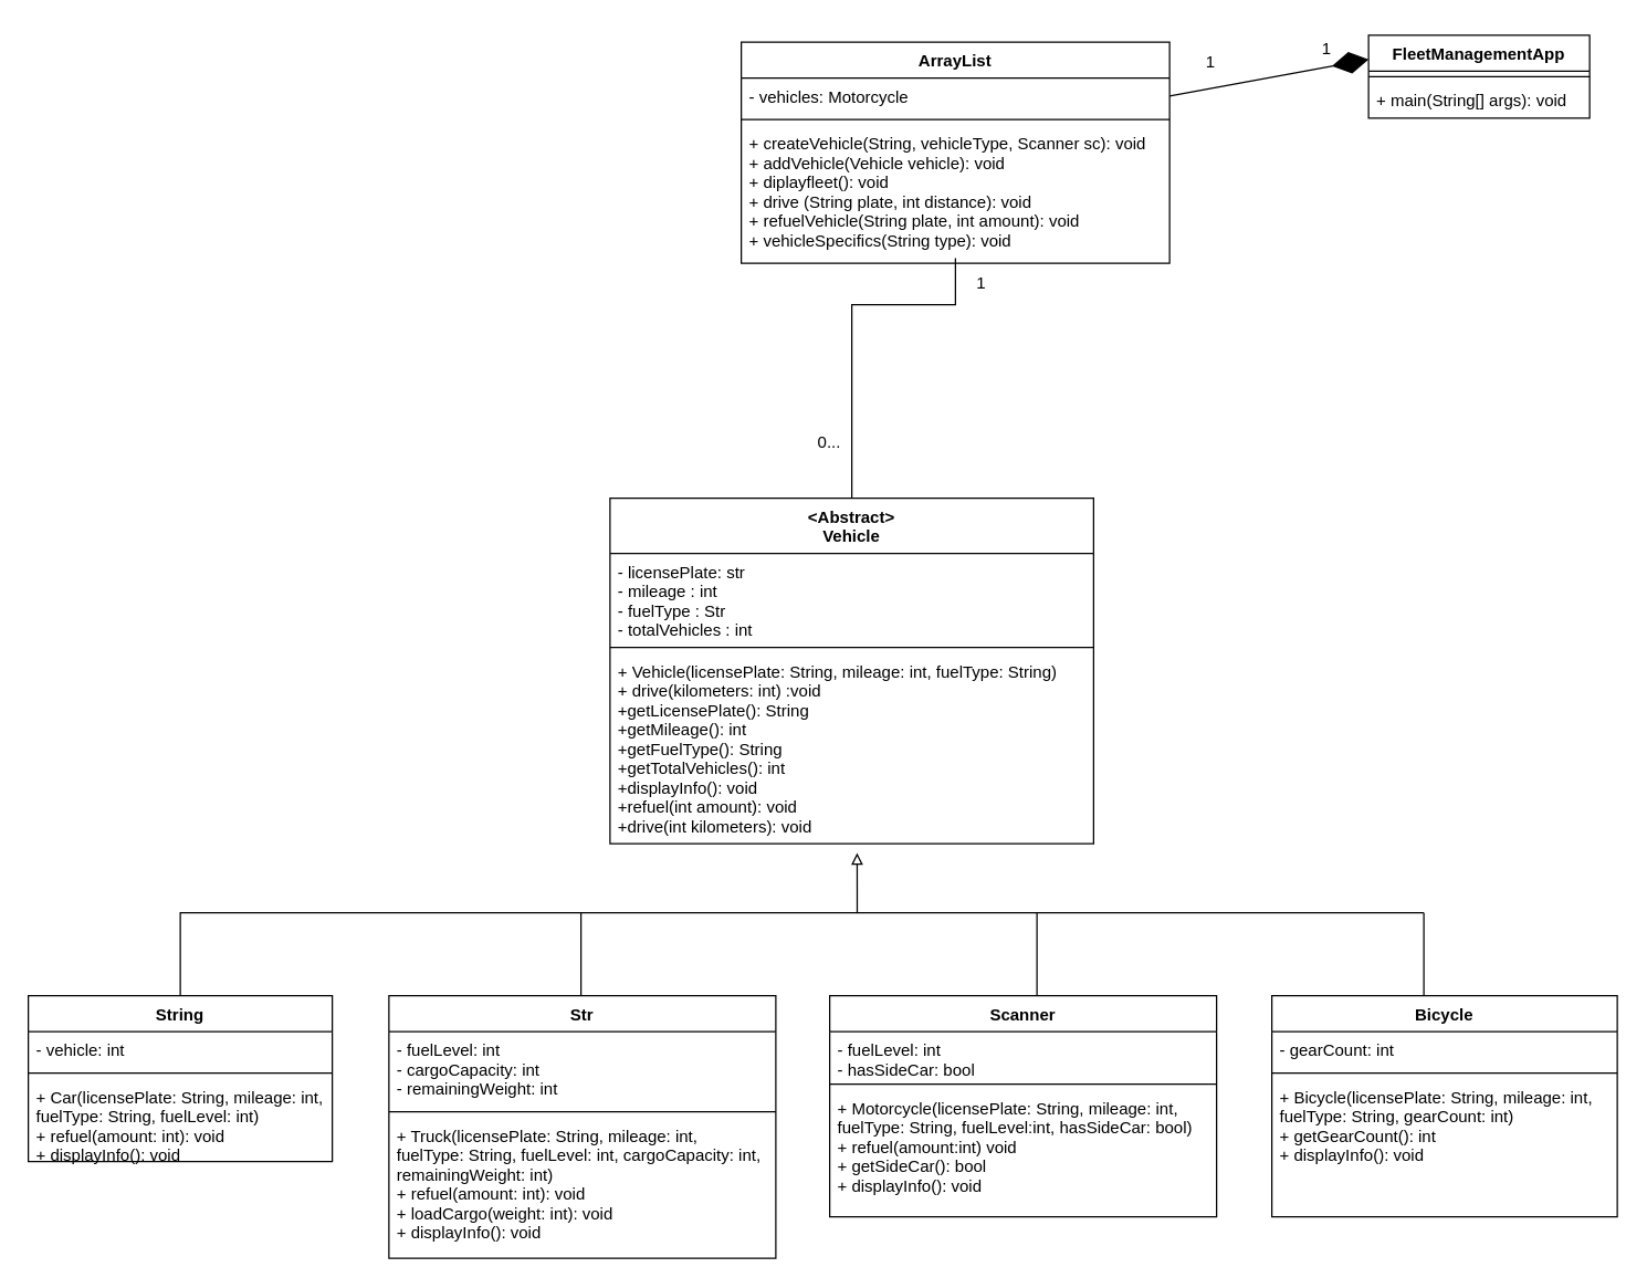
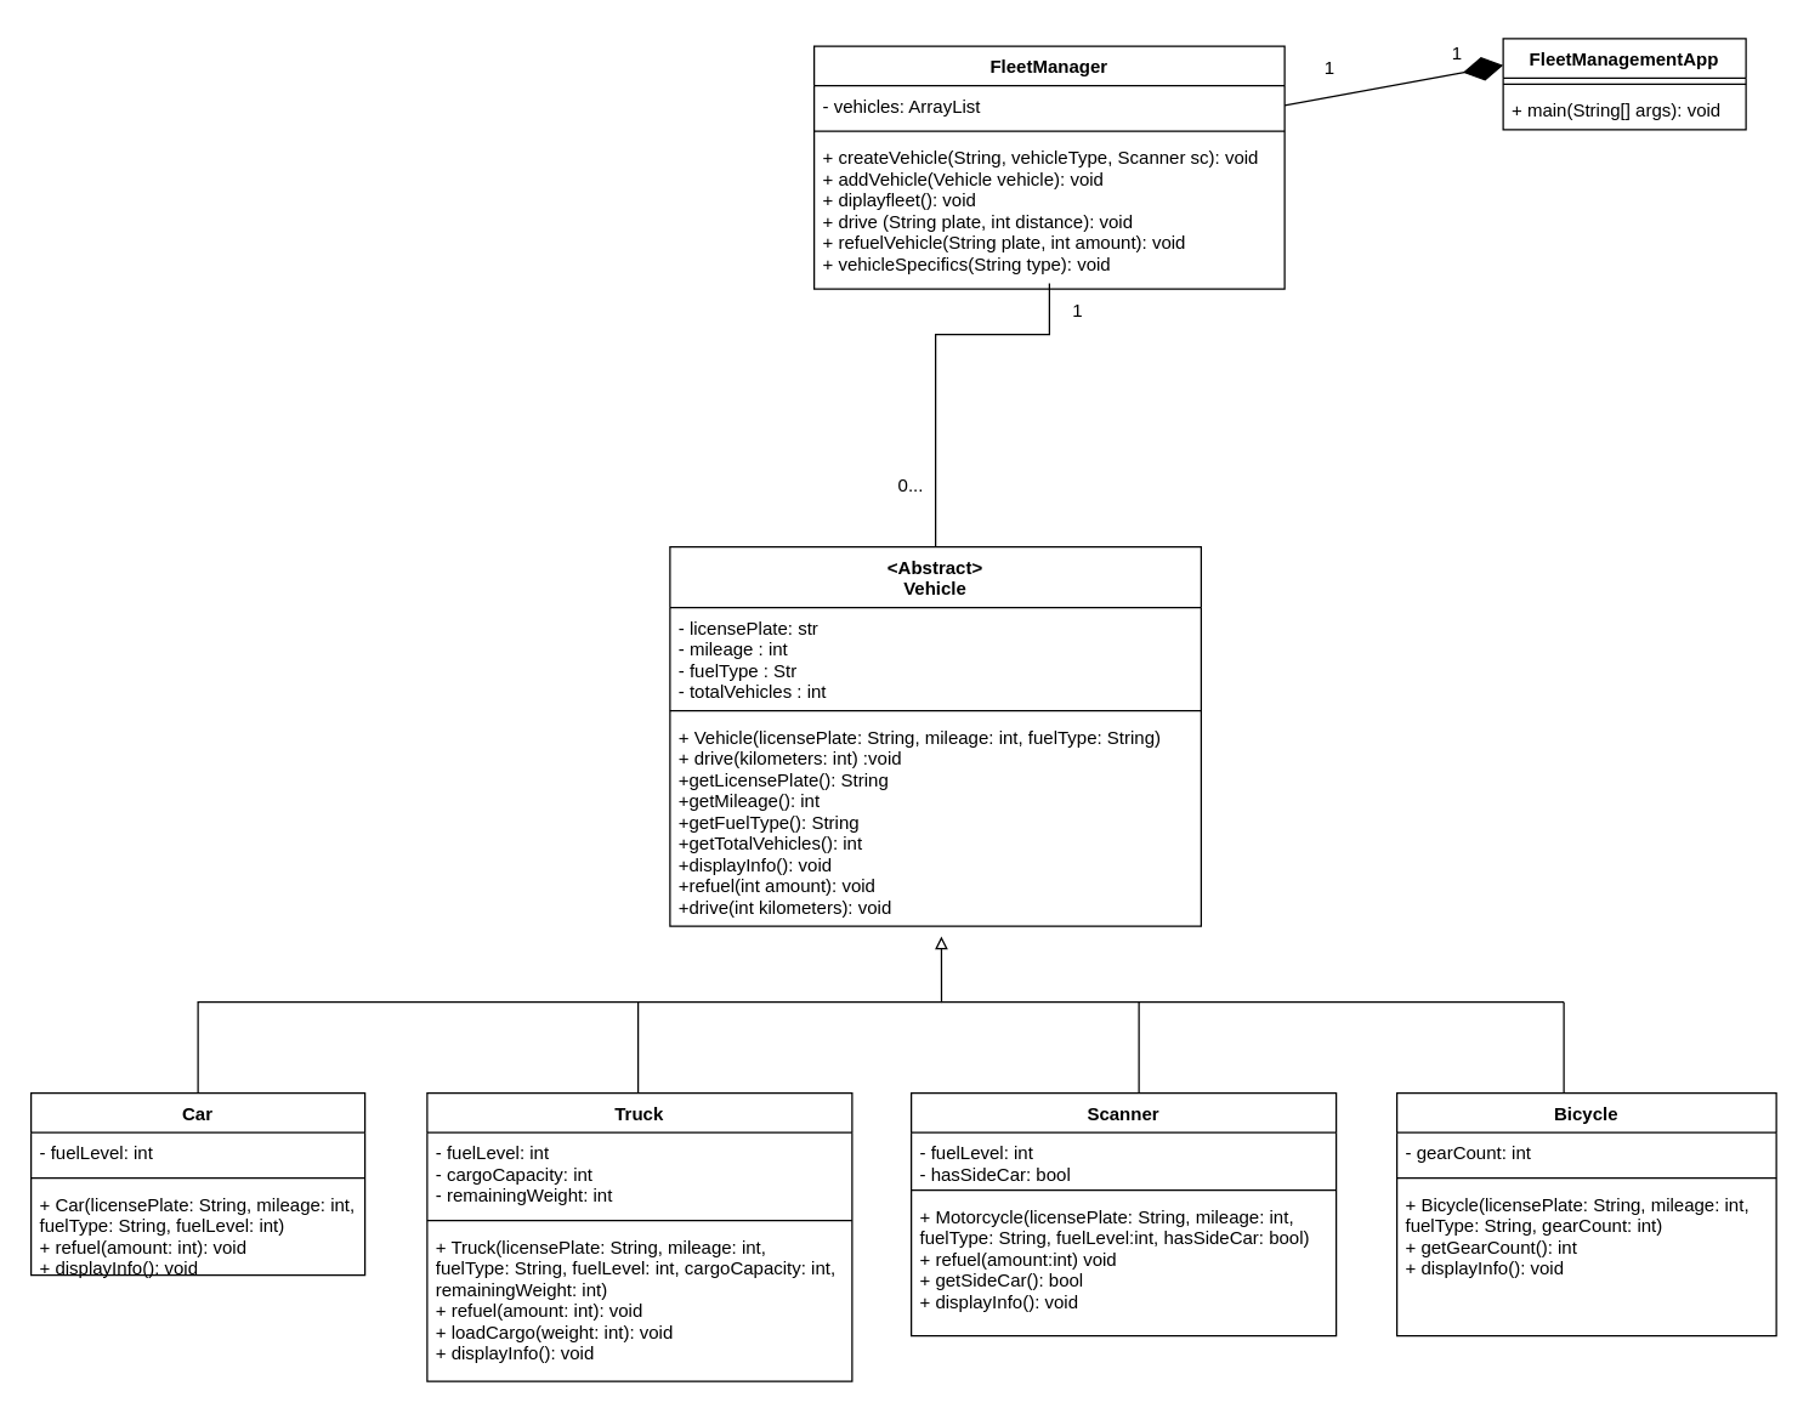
- <mxCell id="28" value="ArrayList" style="swimlane;fontStyle=1;align=center;verticalAlign=top;childLayout=stackLayout;horizontal=1;startSize=26;horizontalStack=0;resizeParent=1;resizeParentMax=0;resizeLast=0;collapsible=1;marginBottom=0;" vertex="1" parent="1"><mxGeometry x="536" y="30" width="310" height="160" as="geometry" /></mxCell>
+ <mxCell id="28" value="FleetManager" style="swimlane;fontStyle=1;align=center;verticalAlign=top;childLayout=stackLayout;horizontal=1;startSize=26;horizontalStack=0;resizeParent=1;resizeParentMax=0;resizeLast=0;collapsible=1;marginBottom=0;" vertex="1" parent="1"><mxGeometry x="536" y="30" width="310" height="160" as="geometry" /></mxCell>
- <mxCell id="29" value="- vehicles: Motorcycle" style="text;strokeColor=none;fillColor=none;align=left;verticalAlign=top;spacingLeft=4;spacingRight=4;overflow=hidden;rotatable=0;points=[[0,0.5],[1,0.5]];portConstraint=eastwest;" vertex="1" parent="28"><mxGeometry y="26" width="310" height="26" as="geometry" /></mxCell>
+ <mxCell id="29" value="- vehicles: ArrayList" style="text;strokeColor=none;fillColor=none;align=left;verticalAlign=top;spacingLeft=4;spacingRight=4;overflow=hidden;rotatable=0;points=[[0,0.5],[1,0.5]];portConstraint=eastwest;" vertex="1" parent="28"><mxGeometry y="26" width="310" height="26" as="geometry" /></mxCell>
- <mxCell id="8" value="String" style="swimlane;fontStyle=1;align=center;verticalAlign=top;childLayout=stackLayout;horizontal=1;startSize=26;horizontalStack=0;resizeParent=1;resizeParentMax=0;resizeLast=0;collapsible=1;marginBottom=0;" vertex="1" parent="1"><mxGeometry x="20" y="720" width="220" height="120" as="geometry" /></mxCell>
+ <mxCell id="8" value="Car" style="swimlane;fontStyle=1;align=center;verticalAlign=top;childLayout=stackLayout;horizontal=1;startSize=26;horizontalStack=0;resizeParent=1;resizeParentMax=0;resizeLast=0;collapsible=1;marginBottom=0;" vertex="1" parent="1"><mxGeometry x="20" y="720" width="220" height="120" as="geometry" /></mxCell>
- <mxCell id="12" value="Str" style="swimlane;fontStyle=1;align=center;verticalAlign=top;childLayout=stackLayout;horizontal=1;startSize=26;horizontalStack=0;resizeParent=1;resizeParentMax=0;resizeLast=0;collapsible=1;marginBottom=0;" vertex="1" parent="1"><mxGeometry x="281" y="720" width="280" height="190" as="geometry" /></mxCell>
+ <mxCell id="12" value="Truck" style="swimlane;fontStyle=1;align=center;verticalAlign=top;childLayout=stackLayout;horizontal=1;startSize=26;horizontalStack=0;resizeParent=1;resizeParentMax=0;resizeLast=0;collapsible=1;marginBottom=0;" vertex="1" parent="1"><mxGeometry x="281" y="720" width="280" height="190" as="geometry" /></mxCell>
- <mxCell id="9" value="- vehicle: int" style="text;strokeColor=none;fillColor=none;align=left;verticalAlign=top;spacingLeft=4;spacingRight=4;overflow=hidden;rotatable=0;points=[[0,0.5],[1,0.5]];portConstraint=eastwest;" vertex="1" parent="8"><mxGeometry y="26" width="220" height="26" as="geometry" /></mxCell>
+ <mxCell id="9" value="- fuelLevel: int" style="text;strokeColor=none;fillColor=none;align=left;verticalAlign=top;spacingLeft=4;spacingRight=4;overflow=hidden;rotatable=0;points=[[0,0.5],[1,0.5]];portConstraint=eastwest;" vertex="1" parent="8"><mxGeometry y="26" width="220" height="26" as="geometry" /></mxCell>
